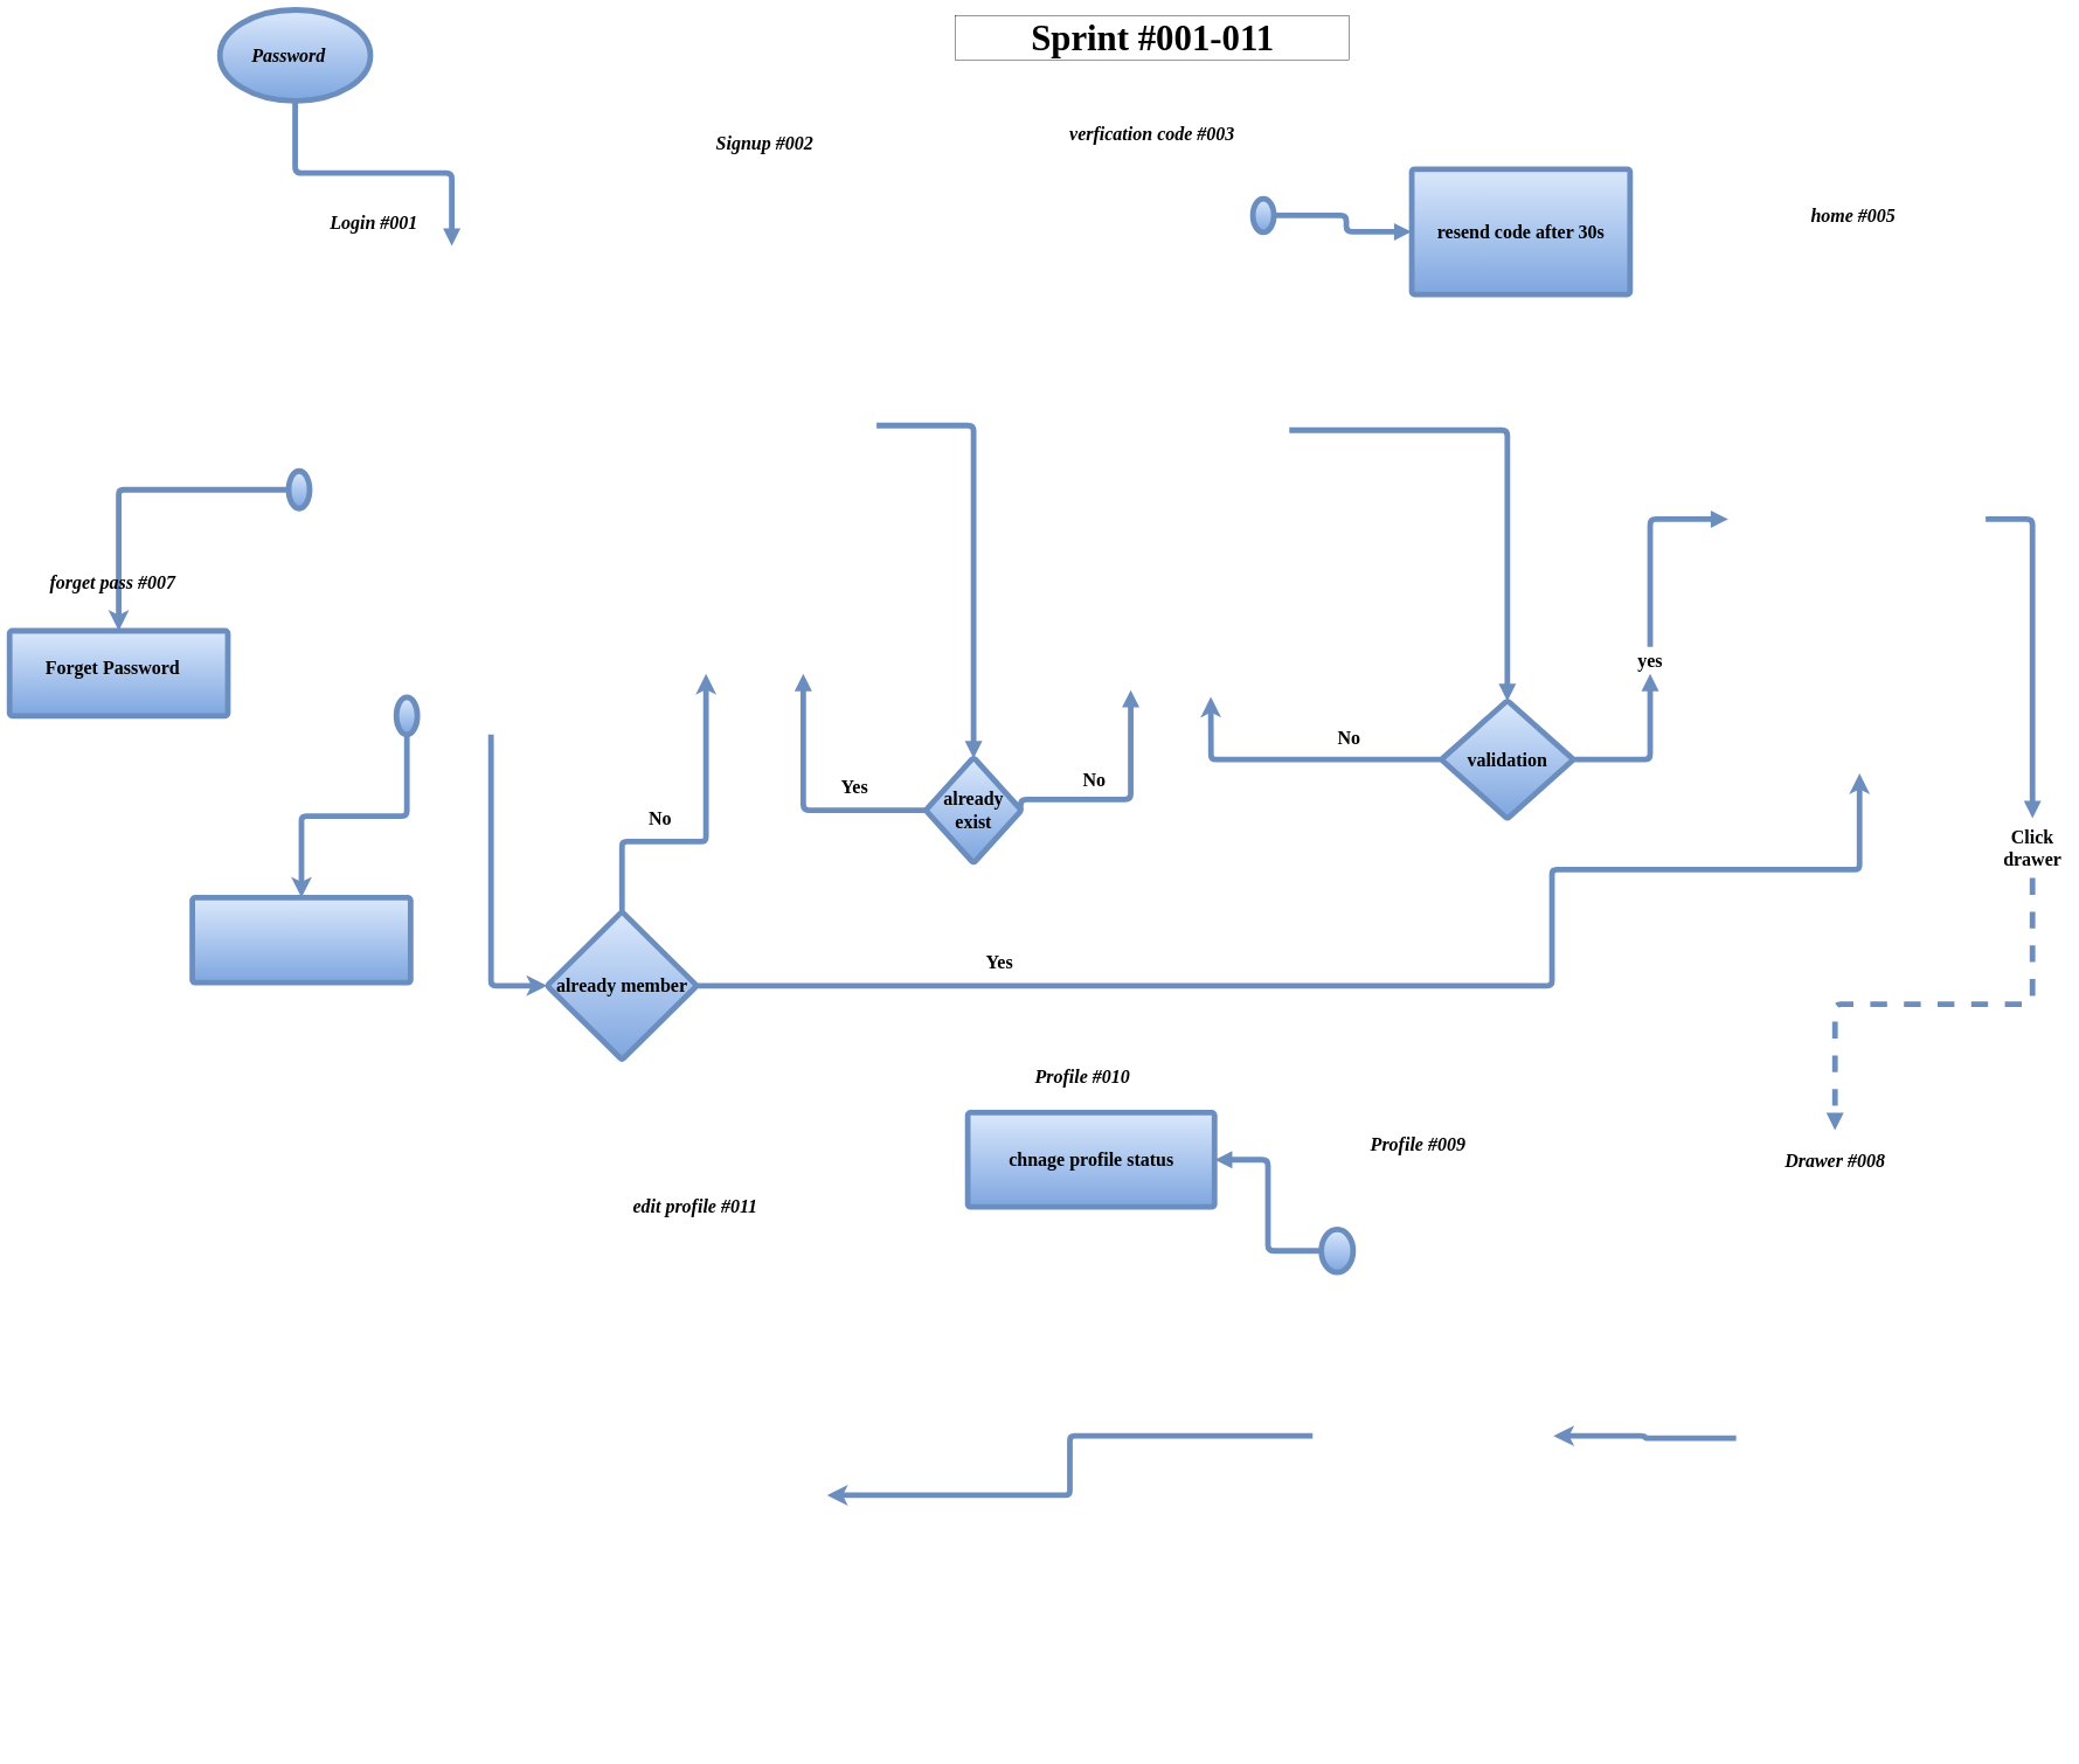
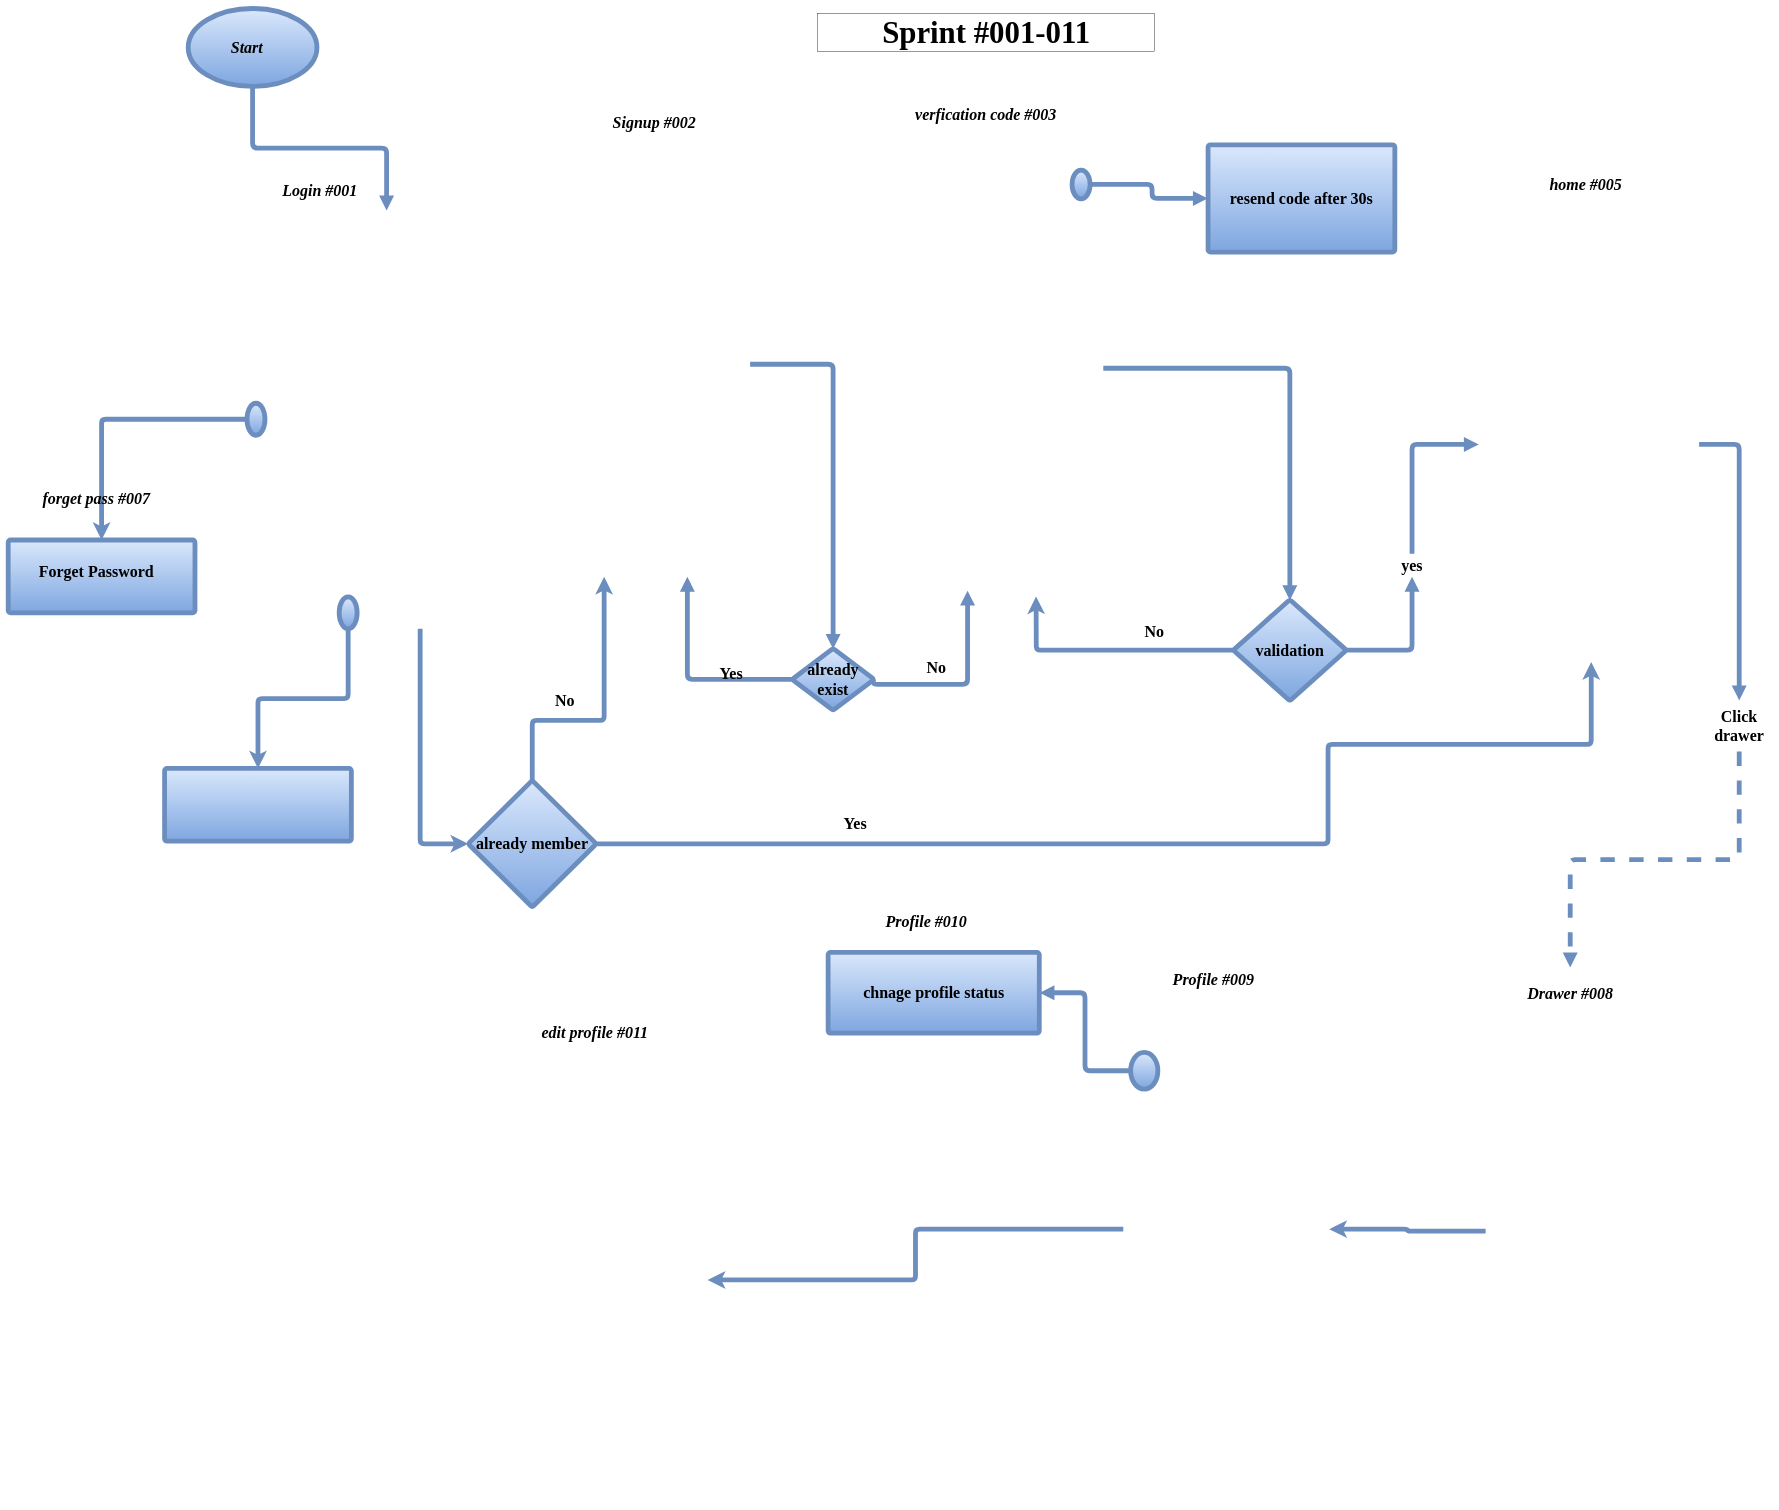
- <mxCell id="11" value="Password" style="html=1;overflow=block;blockSpacing=1;whiteSpace=wrap;fontSize=40;fontStyle=3;spacing=3.8;strokeOpacity=0;fillOpacity=0;strokeWidth=12;sketch=0;fillColor=#dae8fc;strokeColor=#6c8ebf;gradientColor=#7ea6e0;fontFamily=Tahoma;labelBackgroundColor=none;labelBorderColor=none;" vertex="1" parent="1"><mxGeometry x="471" y="82" width="292" height="71" as="geometry" /></mxCell>
+ <mxCell id="11" value="Start" style="html=1;overflow=block;blockSpacing=1;whiteSpace=wrap;fontSize=40;fontStyle=3;spacing=3.8;strokeOpacity=0;fillOpacity=0;strokeWidth=12;sketch=0;fillColor=#dae8fc;strokeColor=#6c8ebf;gradientColor=#7ea6e0;fontFamily=Tahoma;labelBackgroundColor=none;labelBorderColor=none;" vertex="1" parent="1"><mxGeometry x="471" y="82" width="292" height="71" as="geometry" /></mxCell>
- <mxCell id="32" value="already exist" style="html=1;overflow=block;blockSpacing=1;whiteSpace=wrap;rhombus;fontSize=40;align=center;spacing=3.8;strokeOpacity=100;fillOpacity=100;rounded=1;absoluteArcSize=1;arcSize=12;strokeWidth=12;sketch=0;fillColor=#dae8fc;strokeColor=#6c8ebf;gradientColor=#7ea6e0;fontFamily=Tahoma;fontStyle=1;labelBackgroundColor=none;labelBorderColor=none;" vertex="1" parent="1"><mxGeometry x="1980" y="1620" width="205" height="226" as="geometry" /></mxCell>
+ <mxCell id="32" value="already exist" style="html=1;overflow=block;blockSpacing=1;whiteSpace=wrap;rhombus;fontSize=40;align=center;spacing=3.8;strokeOpacity=100;fillOpacity=100;rounded=1;absoluteArcSize=1;arcSize=12;strokeWidth=12;sketch=0;fillColor=#dae8fc;strokeColor=#6c8ebf;gradientColor=#7ea6e0;fontFamily=Tahoma;fontStyle=1;labelBackgroundColor=none;labelBorderColor=none;" vertex="1" parent="1"><mxGeometry x="1980" y="1620" width="205" height="155" as="geometry" /></mxCell>
